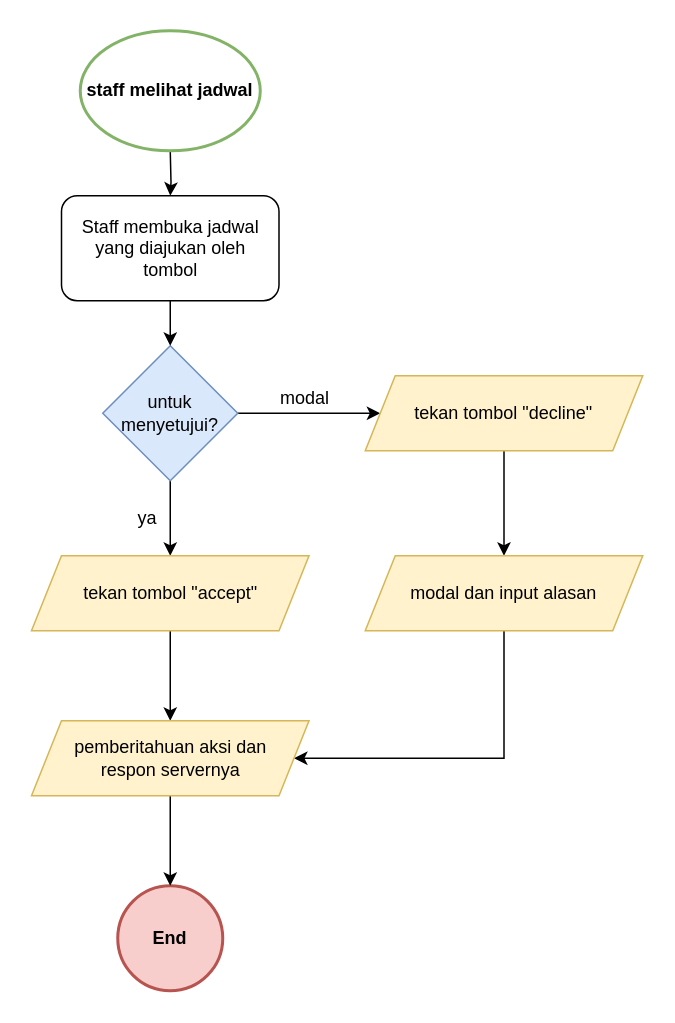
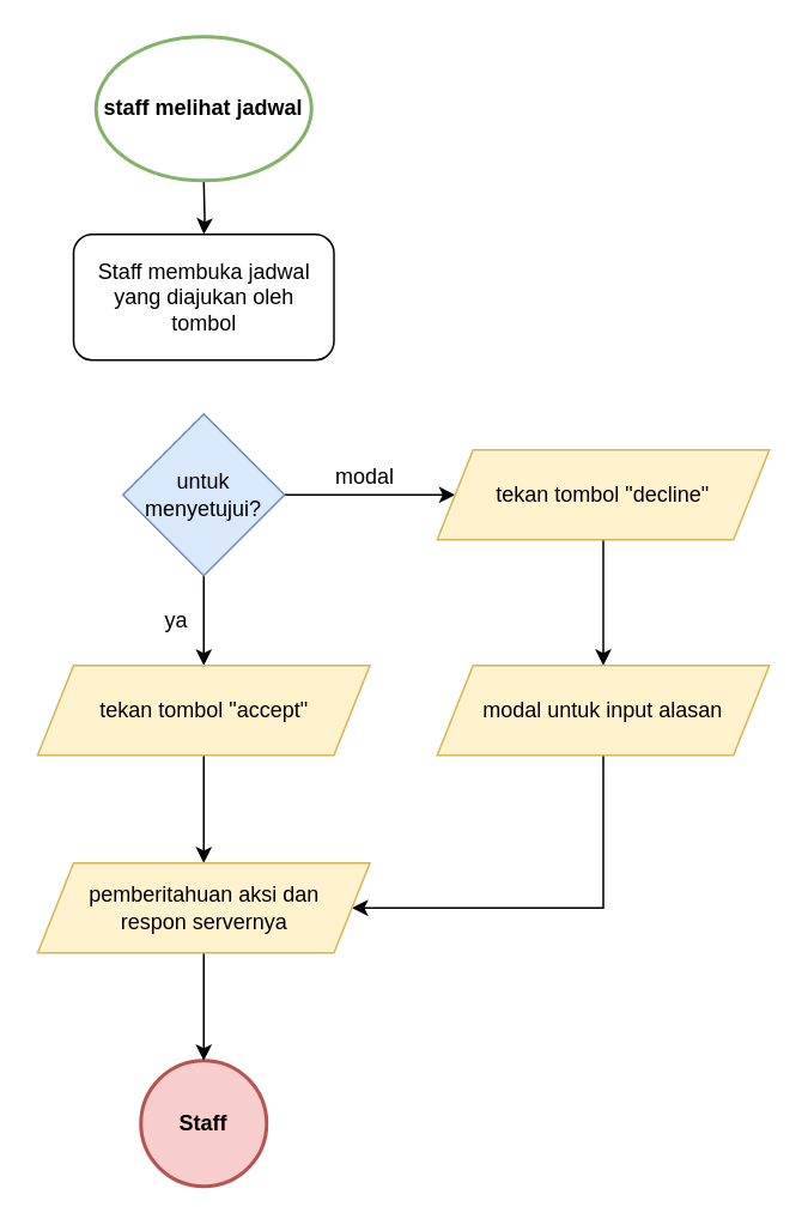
- <mxCell id="10" value="" style="edgeStyle=orthogonalEdgeStyle;rounded=0;orthogonalLoop=1;jettySize=auto;html=1;" parent="1" source="11" target="6" edge="1"><mxGeometry relative="1" as="geometry" /></mxCell>
- <mxCell id="17" value="modal dan input alasan" style="shape=parallelogram;perimeter=parallelogramPerimeter;whiteSpace=wrap;html=1;fixedSize=1;strokeWidth=1;fillColor=#fff2cc;strokeColor=#d6b656;" parent="1" vertex="1"><mxGeometry x="243" y="370" width="185" height="50" as="geometry" /></mxCell>
+ <mxCell id="17" value="modal untuk input alasan" style="shape=parallelogram;perimeter=parallelogramPerimeter;whiteSpace=wrap;html=1;fixedSize=1;strokeWidth=1;fillColor=#fff2cc;strokeColor=#d6b656;" parent="1" vertex="1"><mxGeometry x="243" y="370" width="185" height="50" as="geometry" /></mxCell>
- <mxCell id="2" value="End" style="ellipse;whiteSpace=wrap;html=1;aspect=fixed;fillColor=#f8cecc;strokeColor=#b85450;fontStyle=1;strokeWidth=2;" parent="1" vertex="1"><mxGeometry x="78" y="590" width="70" height="70" as="geometry" /></mxCell>
+ <mxCell id="2" value="Staff" style="ellipse;whiteSpace=wrap;html=1;aspect=fixed;fillColor=#f8cecc;strokeColor=#b85450;fontStyle=1;strokeWidth=2;" parent="1" vertex="1"><mxGeometry x="78" y="590" width="70" height="70" as="geometry" /></mxCell>
